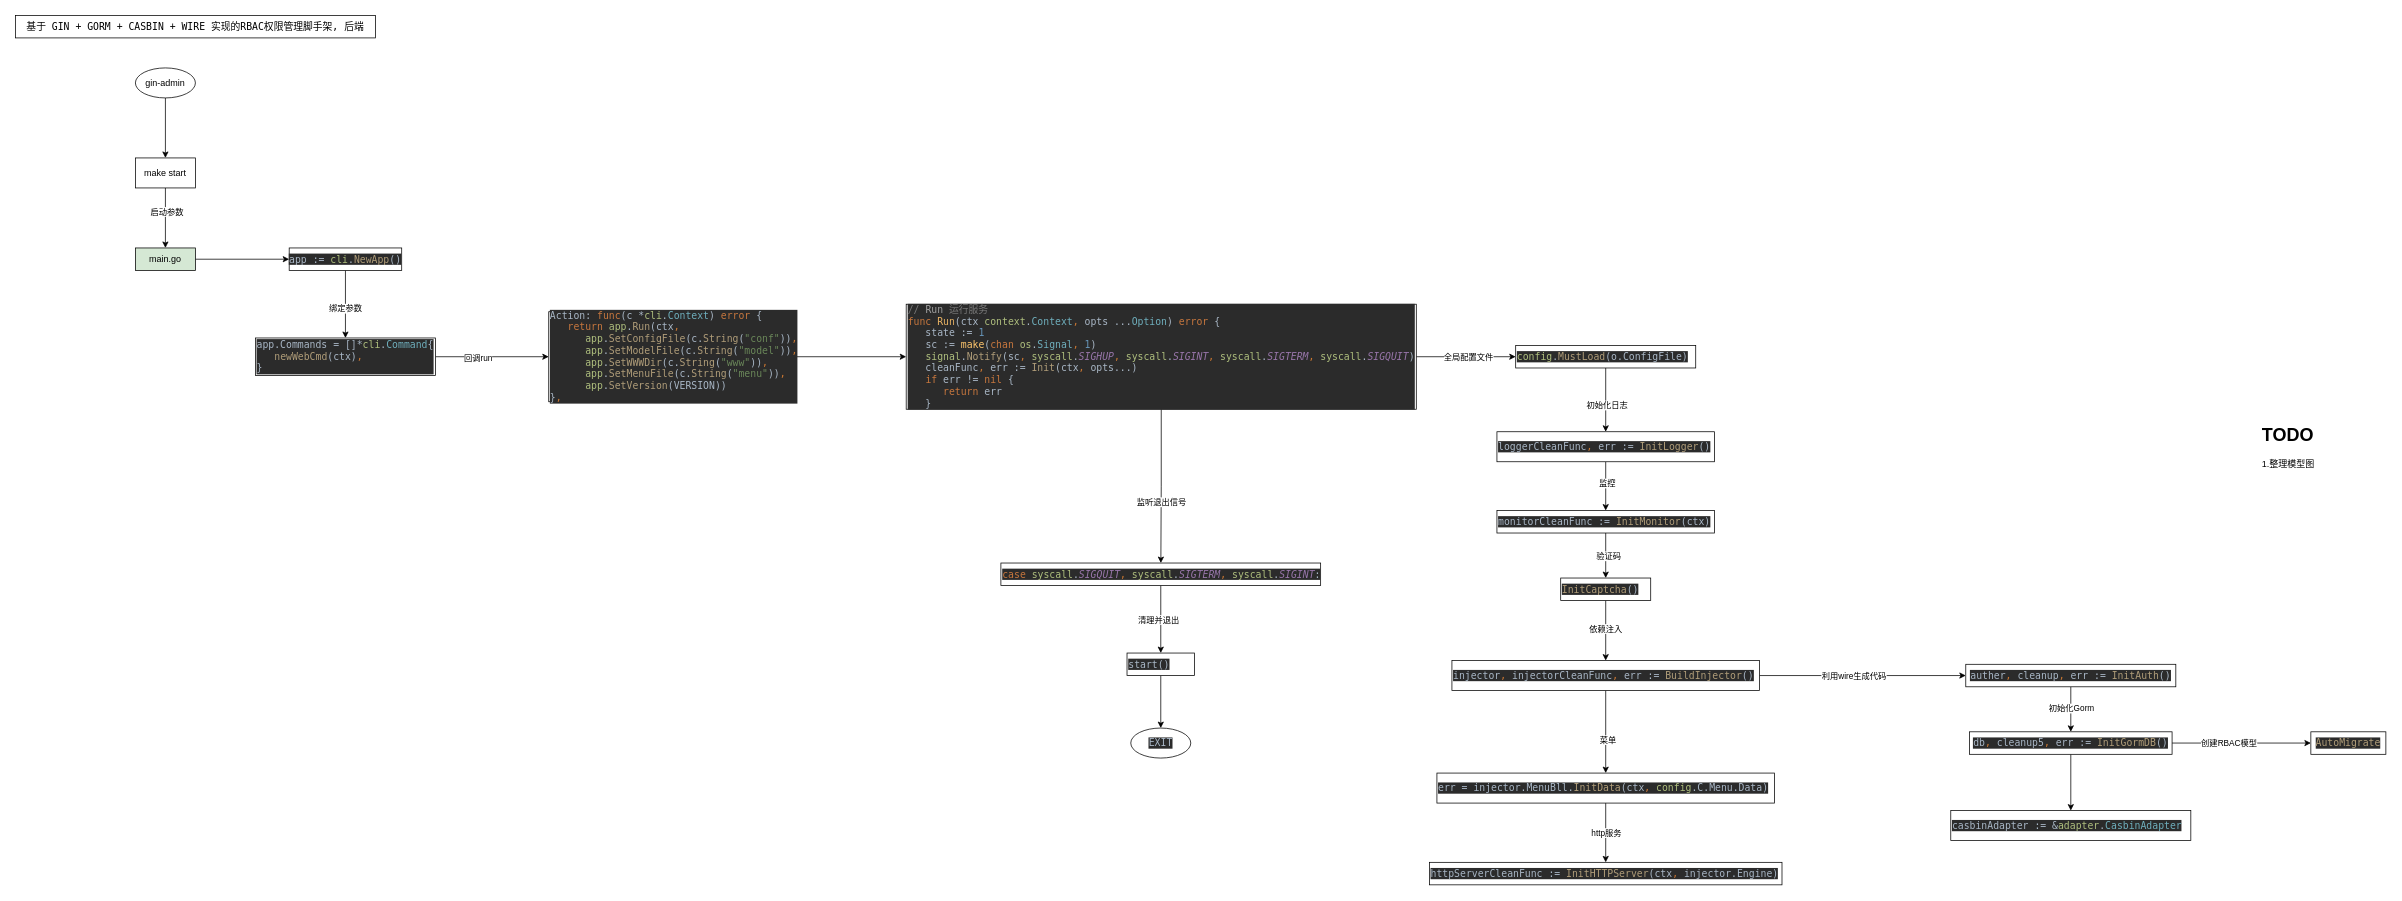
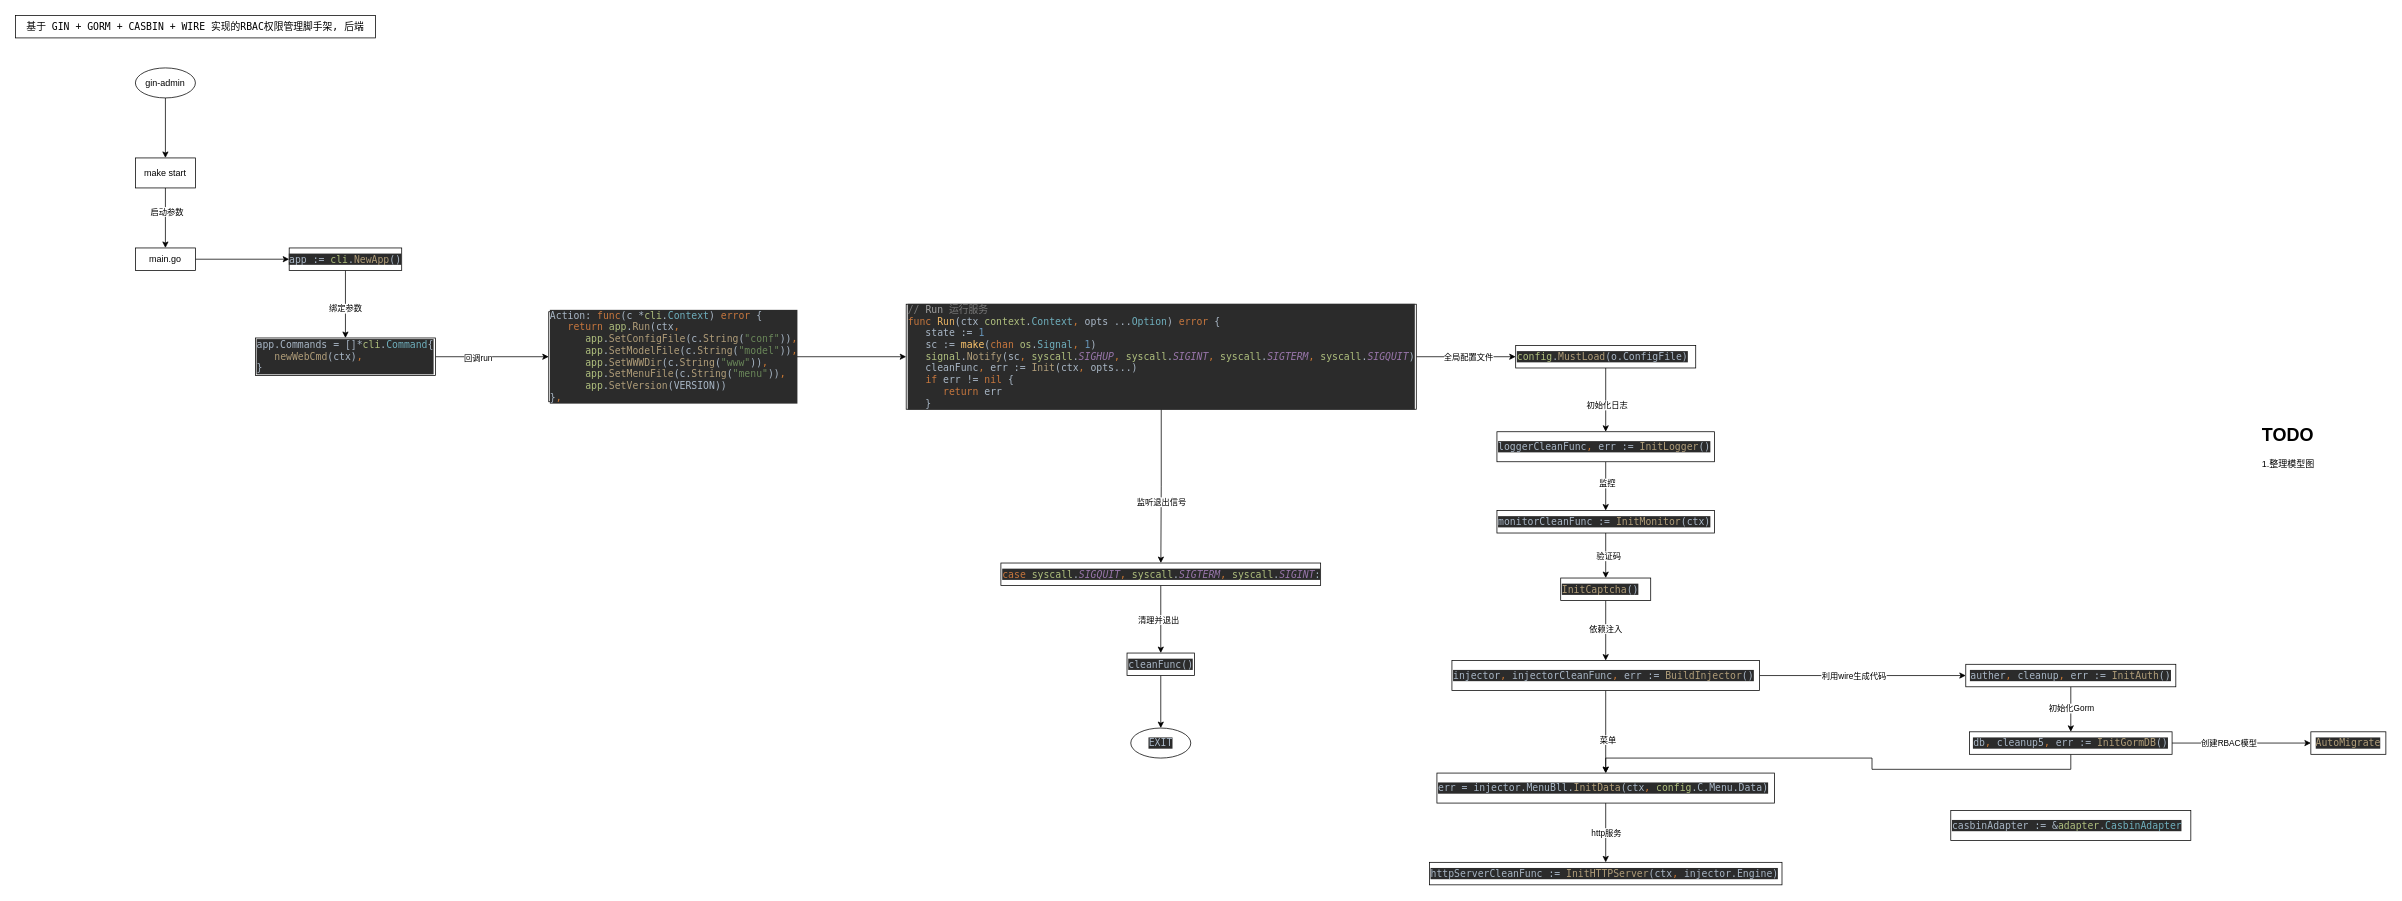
- <mxCell id="9" value="main.go" style="whiteSpace=wrap;html=1;labelBackgroundColor=none;fontColor=#000000;fillColor=#d5e8d4;" vertex="1" parent="1"><mxGeometry x="180" y="330" width="80" height="30" as="geometry" /></mxCell>
+ <mxCell id="9" value="main.go" style="whiteSpace=wrap;html=1;labelBackgroundColor=none;fontColor=#000000;" vertex="1" parent="1"><mxGeometry x="180" y="330" width="80" height="30" as="geometry" /></mxCell>
- <mxCell id="48" value="&lt;pre style=&quot;background-color: #2b2b2b ; color: #a9b7c6 ; font-family: &amp;#34;jetbrains mono&amp;#34; , monospace ; font-size: 9.8pt&quot;&gt;start()&lt;/pre&gt;" style="whiteSpace=wrap;html=1;labelBackgroundColor=none;fontColor=#000000;align=left;" vertex="1" parent="1"><mxGeometry x="1501.88" y="870" width="90" height="30" as="geometry" /></mxCell>
+ <mxCell id="48" value="&lt;pre style=&quot;background-color: #2b2b2b ; color: #a9b7c6 ; font-family: &amp;#34;jetbrains mono&amp;#34; , monospace ; font-size: 9.8pt&quot;&gt;cleanFunc()&lt;/pre&gt;" style="whiteSpace=wrap;html=1;labelBackgroundColor=none;fontColor=#000000;align=left;" vertex="1" parent="1"><mxGeometry x="1501.88" y="870" width="90" height="30" as="geometry" /></mxCell>
- <mxCell id="55" style="edgeStyle=orthogonalEdgeStyle;rounded=0;orthogonalLoop=1;jettySize=auto;html=1;exitX=0.5;exitY=1;exitDx=0;exitDy=0;labelBackgroundColor=#ffffff;fontColor=#000000;" edge="1" parent="1" source="56" target="59"><mxGeometry relative="1" as="geometry" /></mxCell>
+ <mxCell id="55" style="edgeStyle=orthogonalEdgeStyle;rounded=0;orthogonalLoop=1;jettySize=auto;html=1;exitX=0.5;exitY=1;exitDx=0;exitDy=0;labelBackgroundColor=#ffffff;fontColor=#000000;" edge="1" parent="1" source="56" target="42"><mxGeometry relative="1" as="geometry" /></mxCell>
